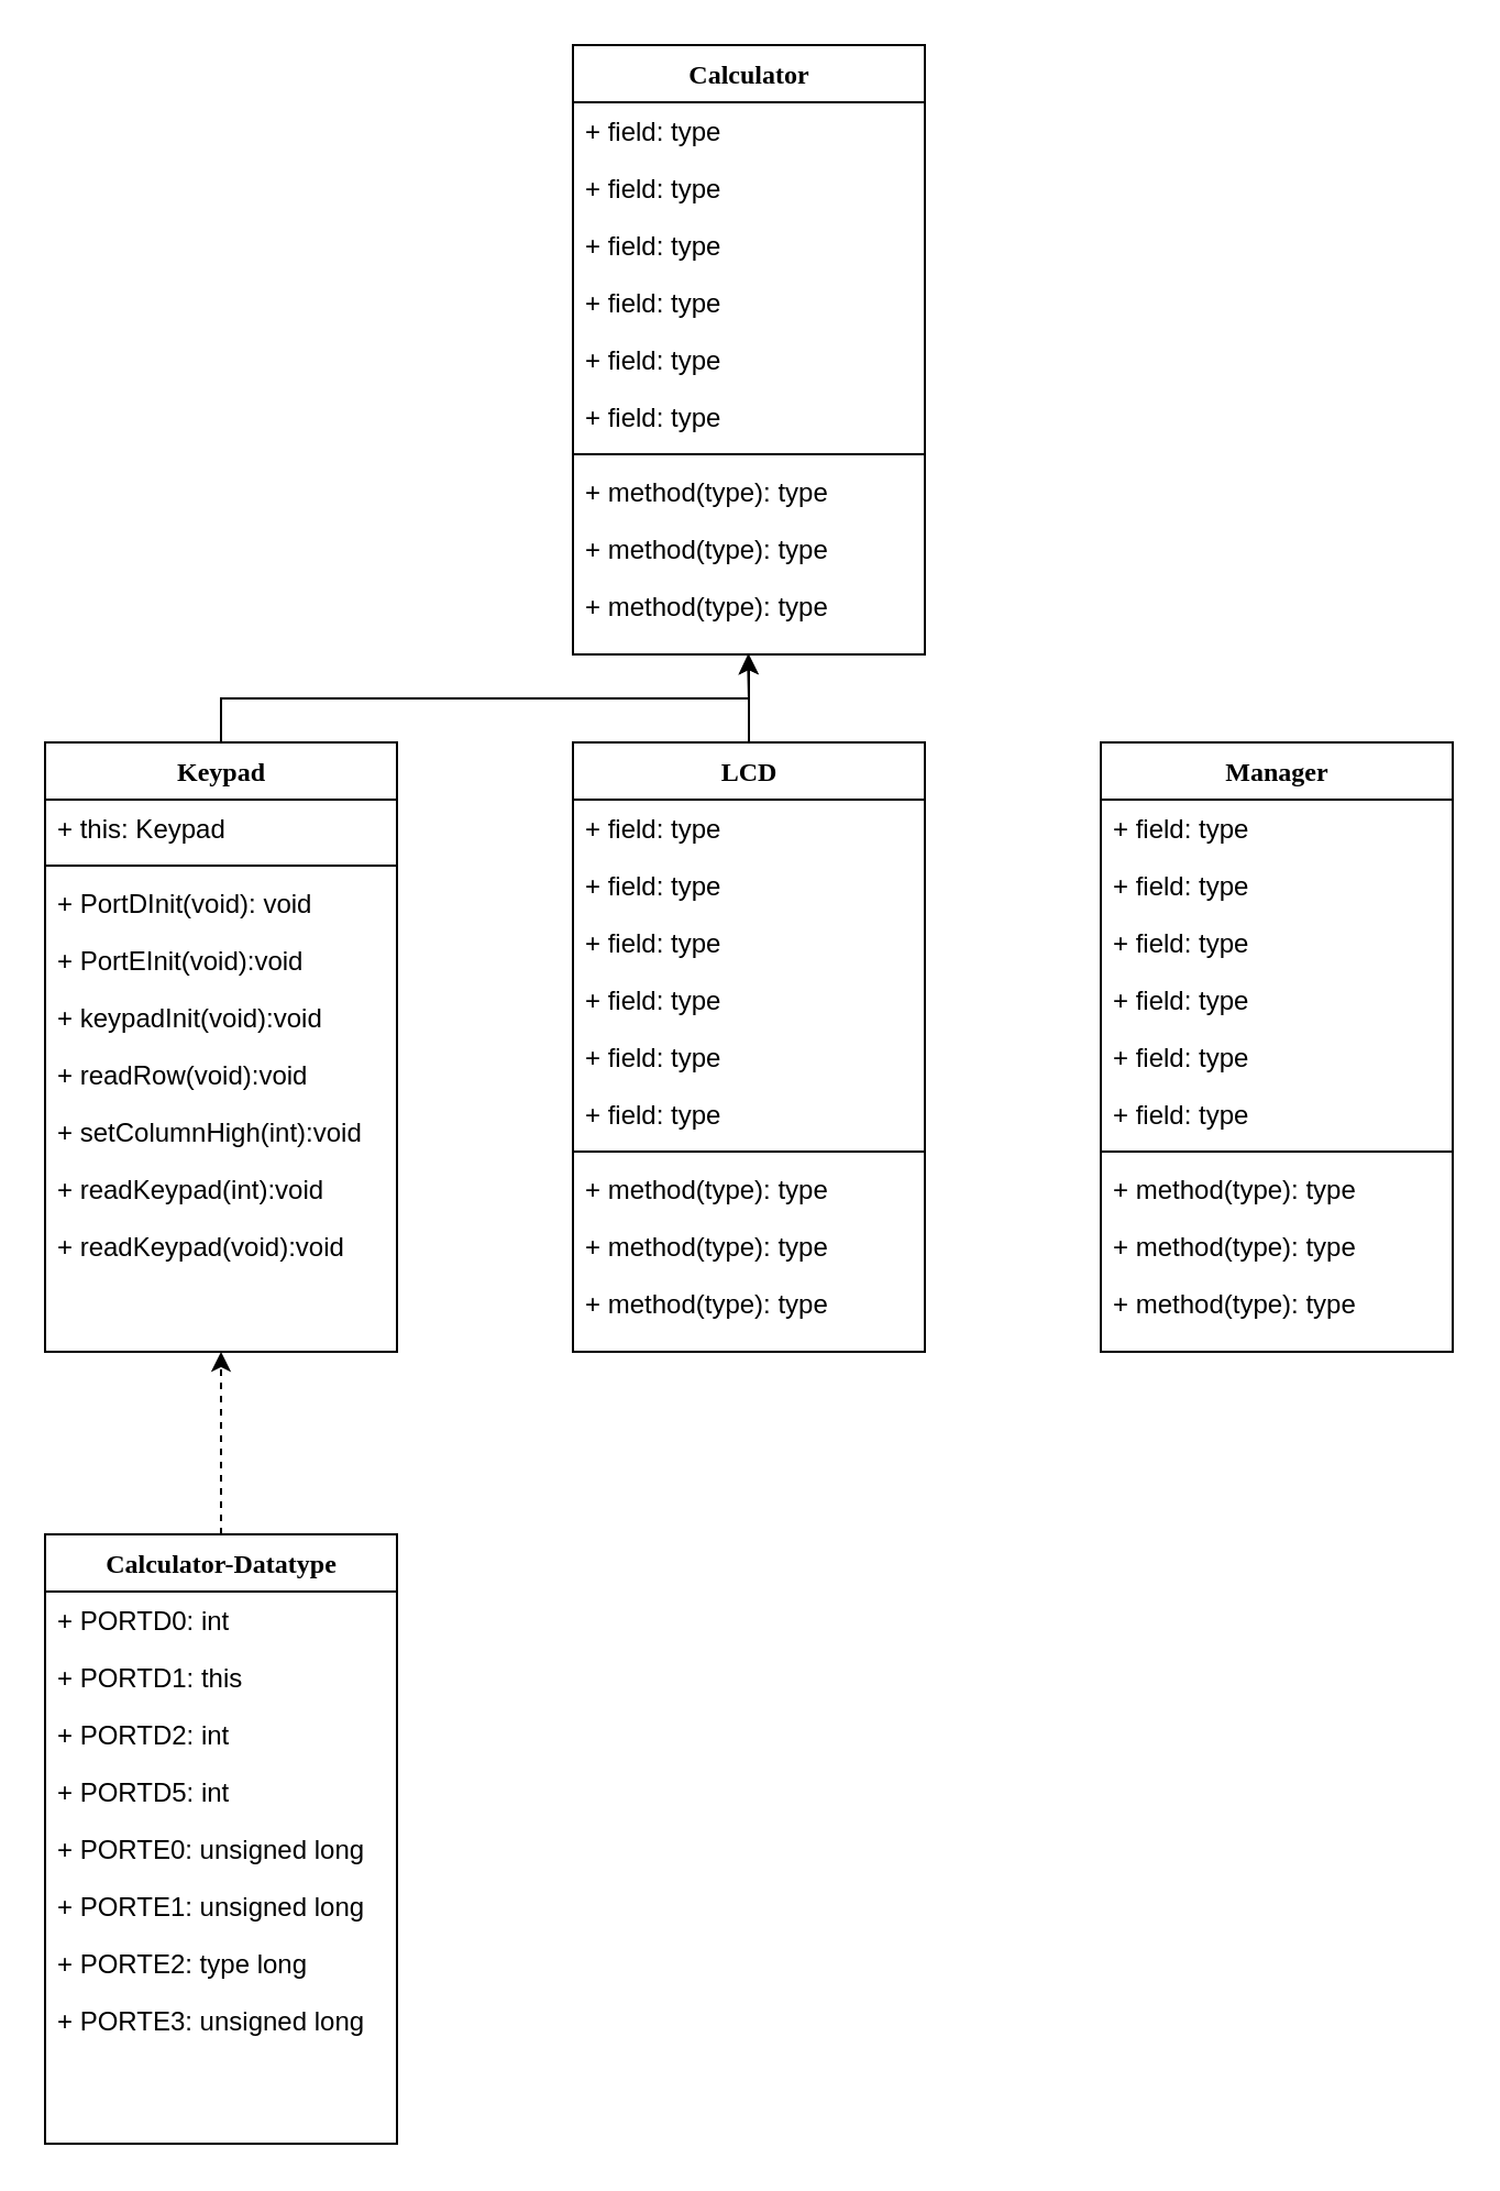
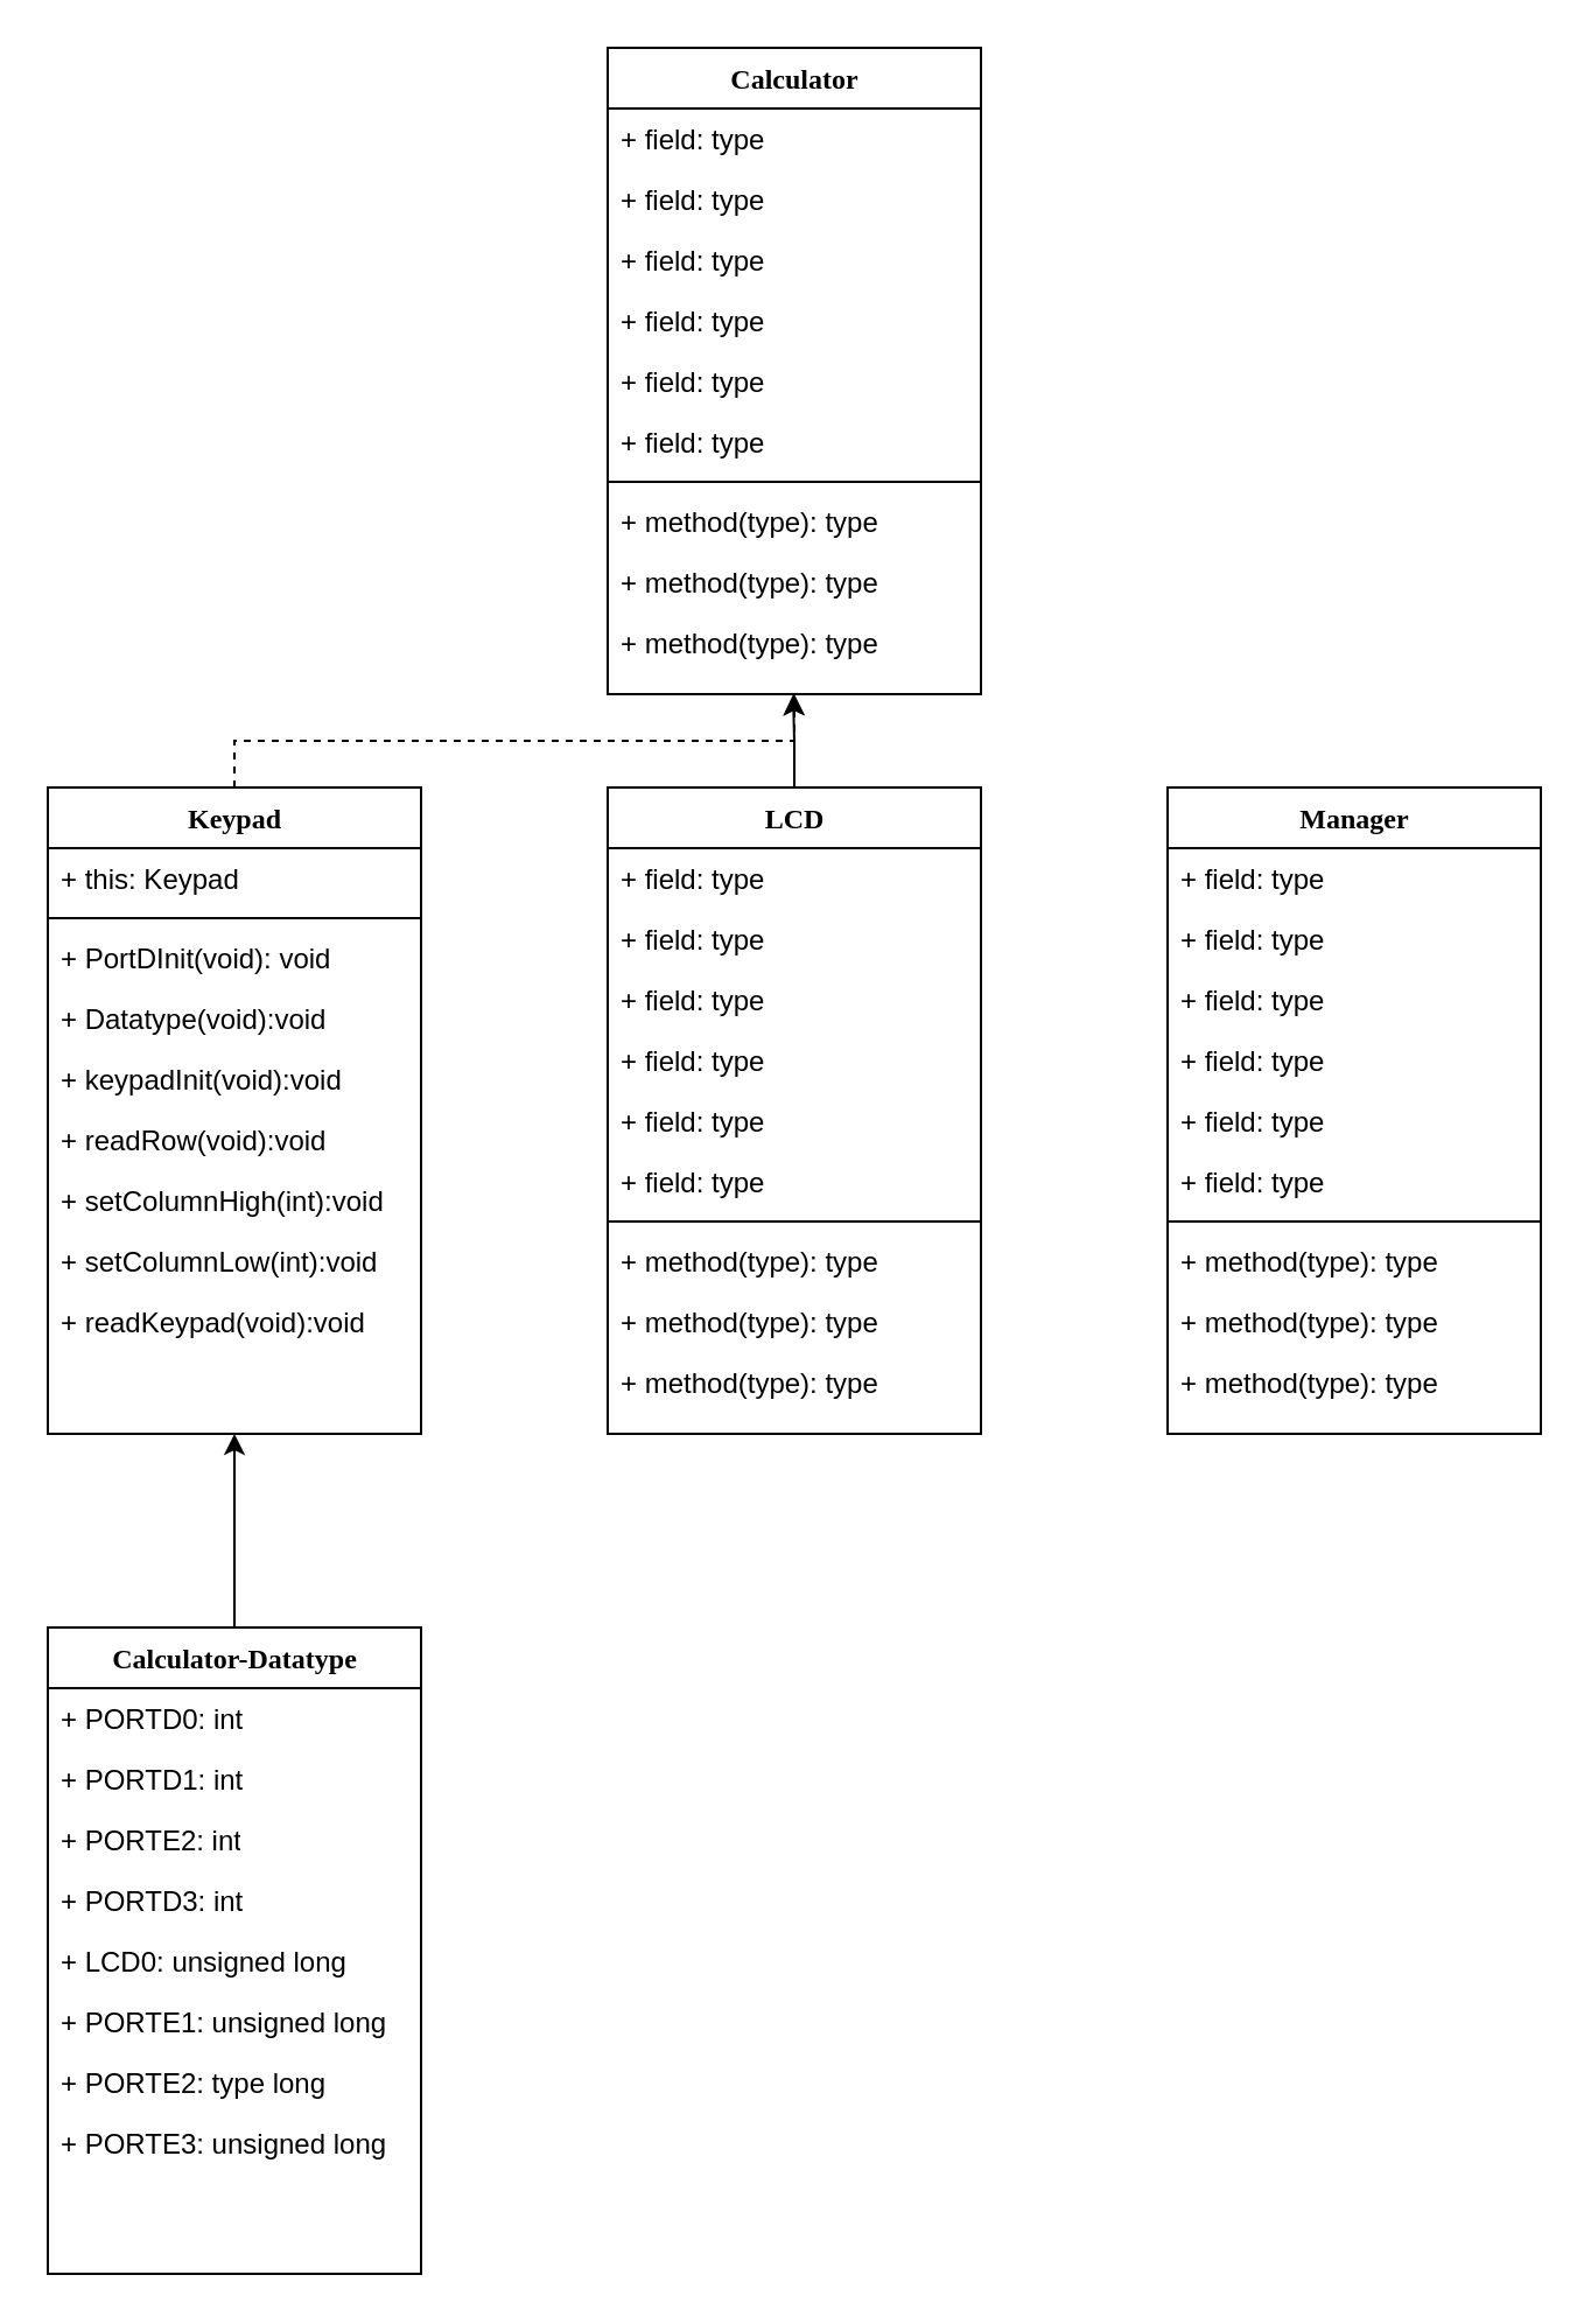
- <mxCell id="13" style="edgeStyle=orthogonalEdgeStyle;rounded=0;orthogonalLoop=1;jettySize=auto;html=1;exitX=0.5;exitY=0;exitDx=0;exitDy=0;entryX=0.5;entryY=1;entryDx=0;entryDy=0;" edge="1" parent="1" source="14" target="2"><mxGeometry relative="1" as="geometry" /></mxCell>
+ <mxCell id="13" style="edgeStyle=orthogonalEdgeStyle;rounded=0;orthogonalLoop=1;jettySize=auto;html=1;exitX=0.5;exitY=0;exitDx=0;exitDy=0;entryX=0.5;entryY=1;entryDx=0;entryDy=0;dashed=1;" edge="1" parent="1" source="14" target="2"><mxGeometry relative="1" as="geometry" /></mxCell>
- <mxCell id="18" value="+ PortEInit(void):void" style="text;html=1;strokeColor=none;fillColor=none;align=left;verticalAlign=top;spacingLeft=4;spacingRight=4;whiteSpace=wrap;overflow=hidden;rotatable=0;points=[[0,0.5],[1,0.5]];portConstraint=eastwest;" vertex="1" parent="14"><mxGeometry y="86" width="160" height="26" as="geometry" /></mxCell>
+ <mxCell id="18" value="+ Datatype(void):void" style="text;html=1;strokeColor=none;fillColor=none;align=left;verticalAlign=top;spacingLeft=4;spacingRight=4;whiteSpace=wrap;overflow=hidden;rotatable=0;points=[[0,0.5],[1,0.5]];portConstraint=eastwest;" vertex="1" parent="14"><mxGeometry y="86" width="160" height="26" as="geometry" /></mxCell>
- <mxCell id="22" value="+ readKeypad(int):void" style="text;html=1;strokeColor=none;fillColor=none;align=left;verticalAlign=top;spacingLeft=4;spacingRight=4;whiteSpace=wrap;overflow=hidden;rotatable=0;points=[[0,0.5],[1,0.5]];portConstraint=eastwest;" vertex="1" parent="14"><mxGeometry y="190" width="160" height="26" as="geometry" /></mxCell>
+ <mxCell id="22" value="+ setColumnLow(int):void" style="text;html=1;strokeColor=none;fillColor=none;align=left;verticalAlign=top;spacingLeft=4;spacingRight=4;whiteSpace=wrap;overflow=hidden;rotatable=0;points=[[0,0.5],[1,0.5]];portConstraint=eastwest;" vertex="1" parent="14"><mxGeometry y="190" width="160" height="26" as="geometry" /></mxCell>
- <mxCell id="47" style="edgeStyle=orthogonalEdgeStyle;rounded=0;orthogonalLoop=1;jettySize=auto;html=1;exitX=0.5;exitY=0;exitDx=0;exitDy=0;entryX=0.5;entryY=1;entryDx=0;entryDy=0;dashed=1;" edge="1" parent="1" source="48" target="14"><mxGeometry relative="1" as="geometry" /></mxCell>
+ <mxCell id="47" style="edgeStyle=orthogonalEdgeStyle;rounded=0;orthogonalLoop=1;jettySize=auto;html=1;exitX=0.5;exitY=0;exitDx=0;exitDy=0;entryX=0.5;entryY=1;entryDx=0;entryDy=0;" edge="1" parent="1" source="48" target="14"><mxGeometry relative="1" as="geometry" /></mxCell>
- <mxCell id="50" value="+ PORTD1: this&lt;span style=&quot;white-space: pre;&quot;&gt;&#09;&lt;/span&gt;&lt;span style=&quot;white-space: pre;&quot;&gt;&#09;&lt;/span&gt;" style="text;html=1;strokeColor=none;fillColor=none;align=left;verticalAlign=top;spacingLeft=4;spacingRight=4;whiteSpace=wrap;overflow=hidden;rotatable=0;points=[[0,0.5],[1,0.5]];portConstraint=eastwest;" vertex="1" parent="48"><mxGeometry y="52" width="160" height="26" as="geometry" /></mxCell>
+ <mxCell id="50" value="+ PORTD1: int&lt;span style=&quot;white-space: pre;&quot;&gt;&#09;&lt;/span&gt;&lt;span style=&quot;white-space: pre;&quot;&gt;&#09;&lt;/span&gt;" style="text;html=1;strokeColor=none;fillColor=none;align=left;verticalAlign=top;spacingLeft=4;spacingRight=4;whiteSpace=wrap;overflow=hidden;rotatable=0;points=[[0,0.5],[1,0.5]];portConstraint=eastwest;" vertex="1" parent="48"><mxGeometry y="52" width="160" height="26" as="geometry" /></mxCell>
- <mxCell id="51" value="+ PORTD2: int" style="text;html=1;strokeColor=none;fillColor=none;align=left;verticalAlign=top;spacingLeft=4;spacingRight=4;whiteSpace=wrap;overflow=hidden;rotatable=0;points=[[0,0.5],[1,0.5]];portConstraint=eastwest;" vertex="1" parent="48"><mxGeometry y="78" width="160" height="26" as="geometry" /></mxCell>
+ <mxCell id="51" value="+ PORTE2: int" style="text;html=1;strokeColor=none;fillColor=none;align=left;verticalAlign=top;spacingLeft=4;spacingRight=4;whiteSpace=wrap;overflow=hidden;rotatable=0;points=[[0,0.5],[1,0.5]];portConstraint=eastwest;" vertex="1" parent="48"><mxGeometry y="78" width="160" height="26" as="geometry" /></mxCell>
- <mxCell id="52" value="+ PORTD5: int" style="text;html=1;strokeColor=none;fillColor=none;align=left;verticalAlign=top;spacingLeft=4;spacingRight=4;whiteSpace=wrap;overflow=hidden;rotatable=0;points=[[0,0.5],[1,0.5]];portConstraint=eastwest;" vertex="1" parent="48"><mxGeometry y="104" width="160" height="26" as="geometry" /></mxCell>
+ <mxCell id="52" value="+ PORTD3: int" style="text;html=1;strokeColor=none;fillColor=none;align=left;verticalAlign=top;spacingLeft=4;spacingRight=4;whiteSpace=wrap;overflow=hidden;rotatable=0;points=[[0,0.5],[1,0.5]];portConstraint=eastwest;" vertex="1" parent="48"><mxGeometry y="104" width="160" height="26" as="geometry" /></mxCell>
- <mxCell id="53" value="+ PORTE0: unsigned long" style="text;html=1;strokeColor=none;fillColor=none;align=left;verticalAlign=top;spacingLeft=4;spacingRight=4;whiteSpace=wrap;overflow=hidden;rotatable=0;points=[[0,0.5],[1,0.5]];portConstraint=eastwest;" vertex="1" parent="48"><mxGeometry y="130" width="160" height="26" as="geometry" /></mxCell>
+ <mxCell id="53" value="+ LCD0: unsigned long" style="text;html=1;strokeColor=none;fillColor=none;align=left;verticalAlign=top;spacingLeft=4;spacingRight=4;whiteSpace=wrap;overflow=hidden;rotatable=0;points=[[0,0.5],[1,0.5]];portConstraint=eastwest;" vertex="1" parent="48"><mxGeometry y="130" width="160" height="26" as="geometry" /></mxCell>
